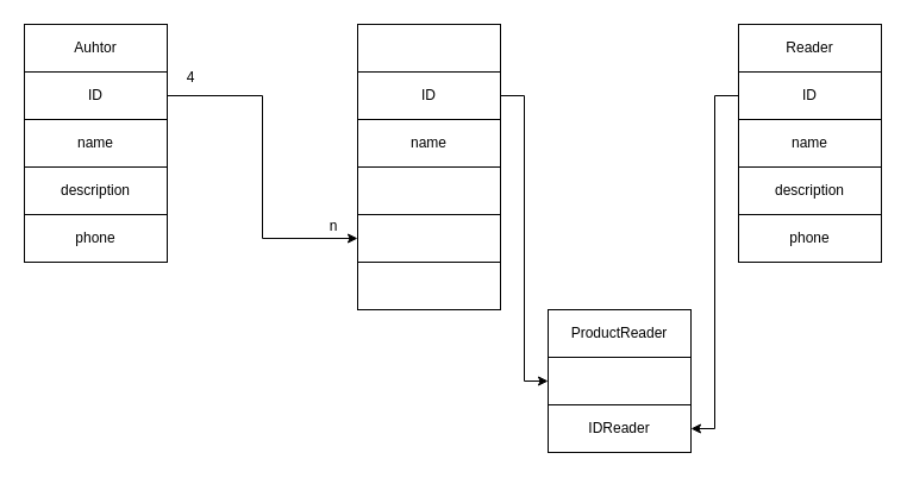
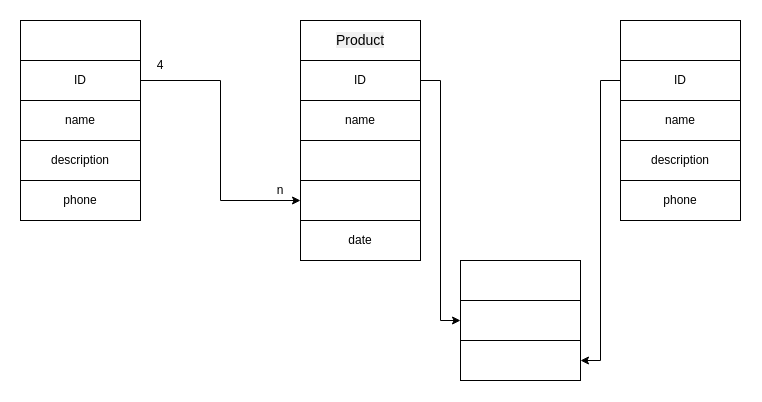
- <mxCell id="5" value="Auhtor" style="text;html=1;align=center;verticalAlign=middle;whiteSpace=wrap;rounded=0;" parent="1" vertex="1"><mxGeometry x="50" y="25" width="60" height="30" as="geometry" /></mxCell>
+ <mxCell id="7" value="&lt;span style=&quot;font-family: &amp;quot;YS Text&amp;quot;, sans-serif; font-size: 14px; text-align: left; background-color: rgba(0, 0, 0, 0.06);&quot;&gt;Product&lt;/span&gt;" style="text;html=1;align=center;verticalAlign=middle;whiteSpace=wrap;rounded=0;" parent="1" vertex="1"><mxGeometry x="330" y="25" width="60" height="30" as="geometry" /></mxCell>
- <mxCell id="6" value="Reader" style="text;html=1;align=center;verticalAlign=middle;whiteSpace=wrap;rounded=0;" parent="1" vertex="1"><mxGeometry x="650" y="25" width="60" height="30" as="geometry" /></mxCell>
+ <mxCell id="32" value="date" style="text;html=1;align=center;verticalAlign=middle;whiteSpace=wrap;rounded=0;" parent="1" vertex="1"><mxGeometry x="330" y="225" width="60" height="30" as="geometry" /></mxCell>
- <mxCell id="36" value="ProductReader" style="text;html=1;align=center;verticalAlign=middle;whiteSpace=wrap;rounded=0;" parent="1" vertex="1"><mxGeometry x="490" y="265" width="60" height="30" as="geometry" /></mxCell>
- <mxCell id="37" value="IDReader" style="text;html=1;align=center;verticalAlign=middle;whiteSpace=wrap;rounded=0;" parent="1" vertex="1"><mxGeometry x="490" y="345" width="60" height="30" as="geometry" /></mxCell>
